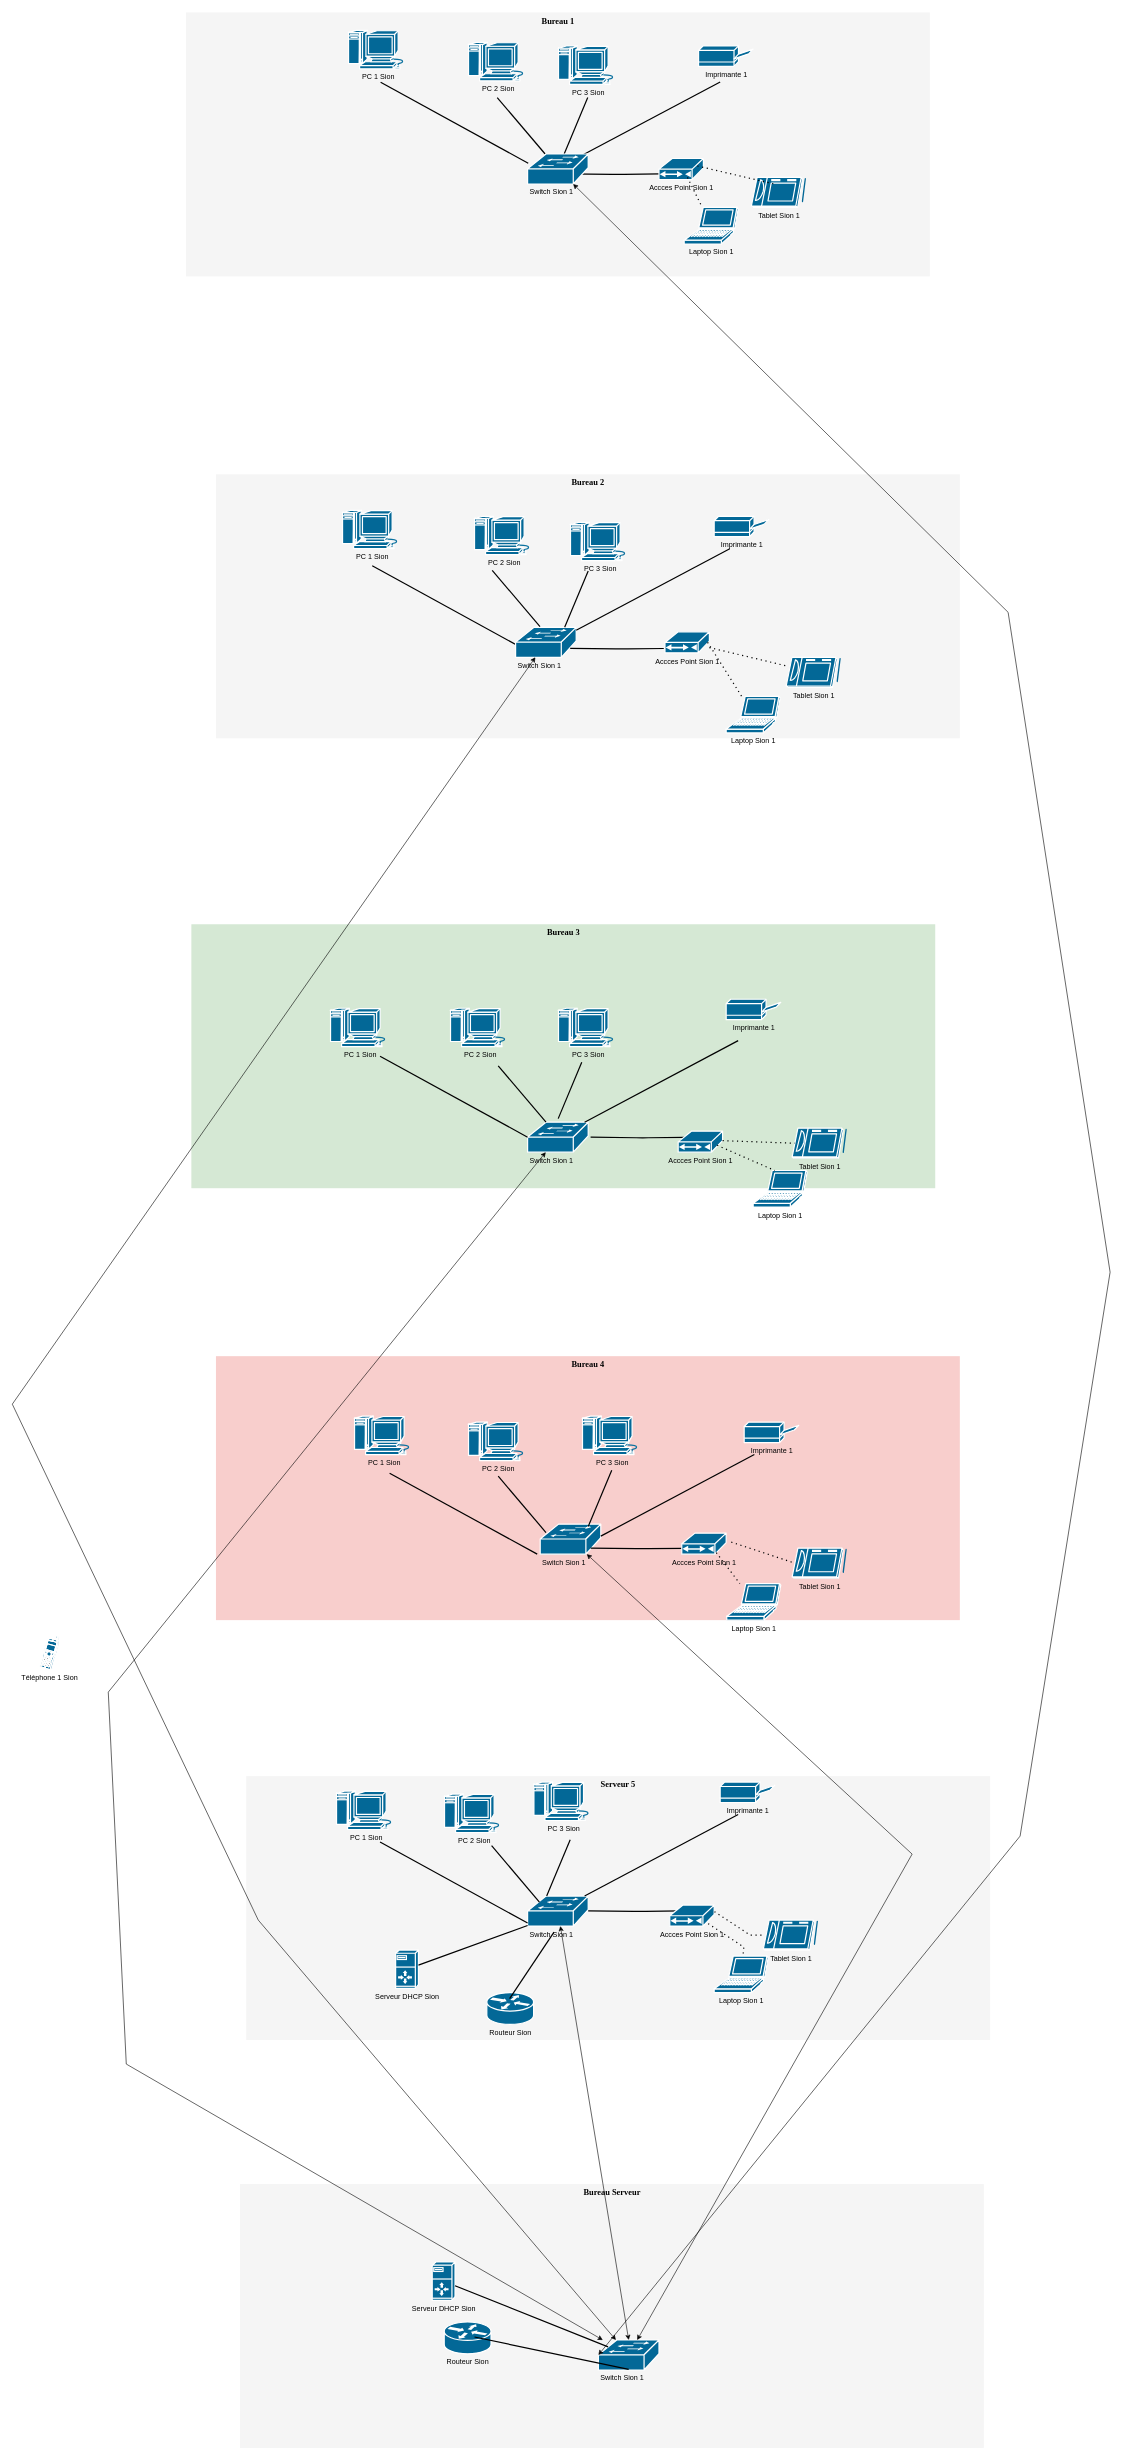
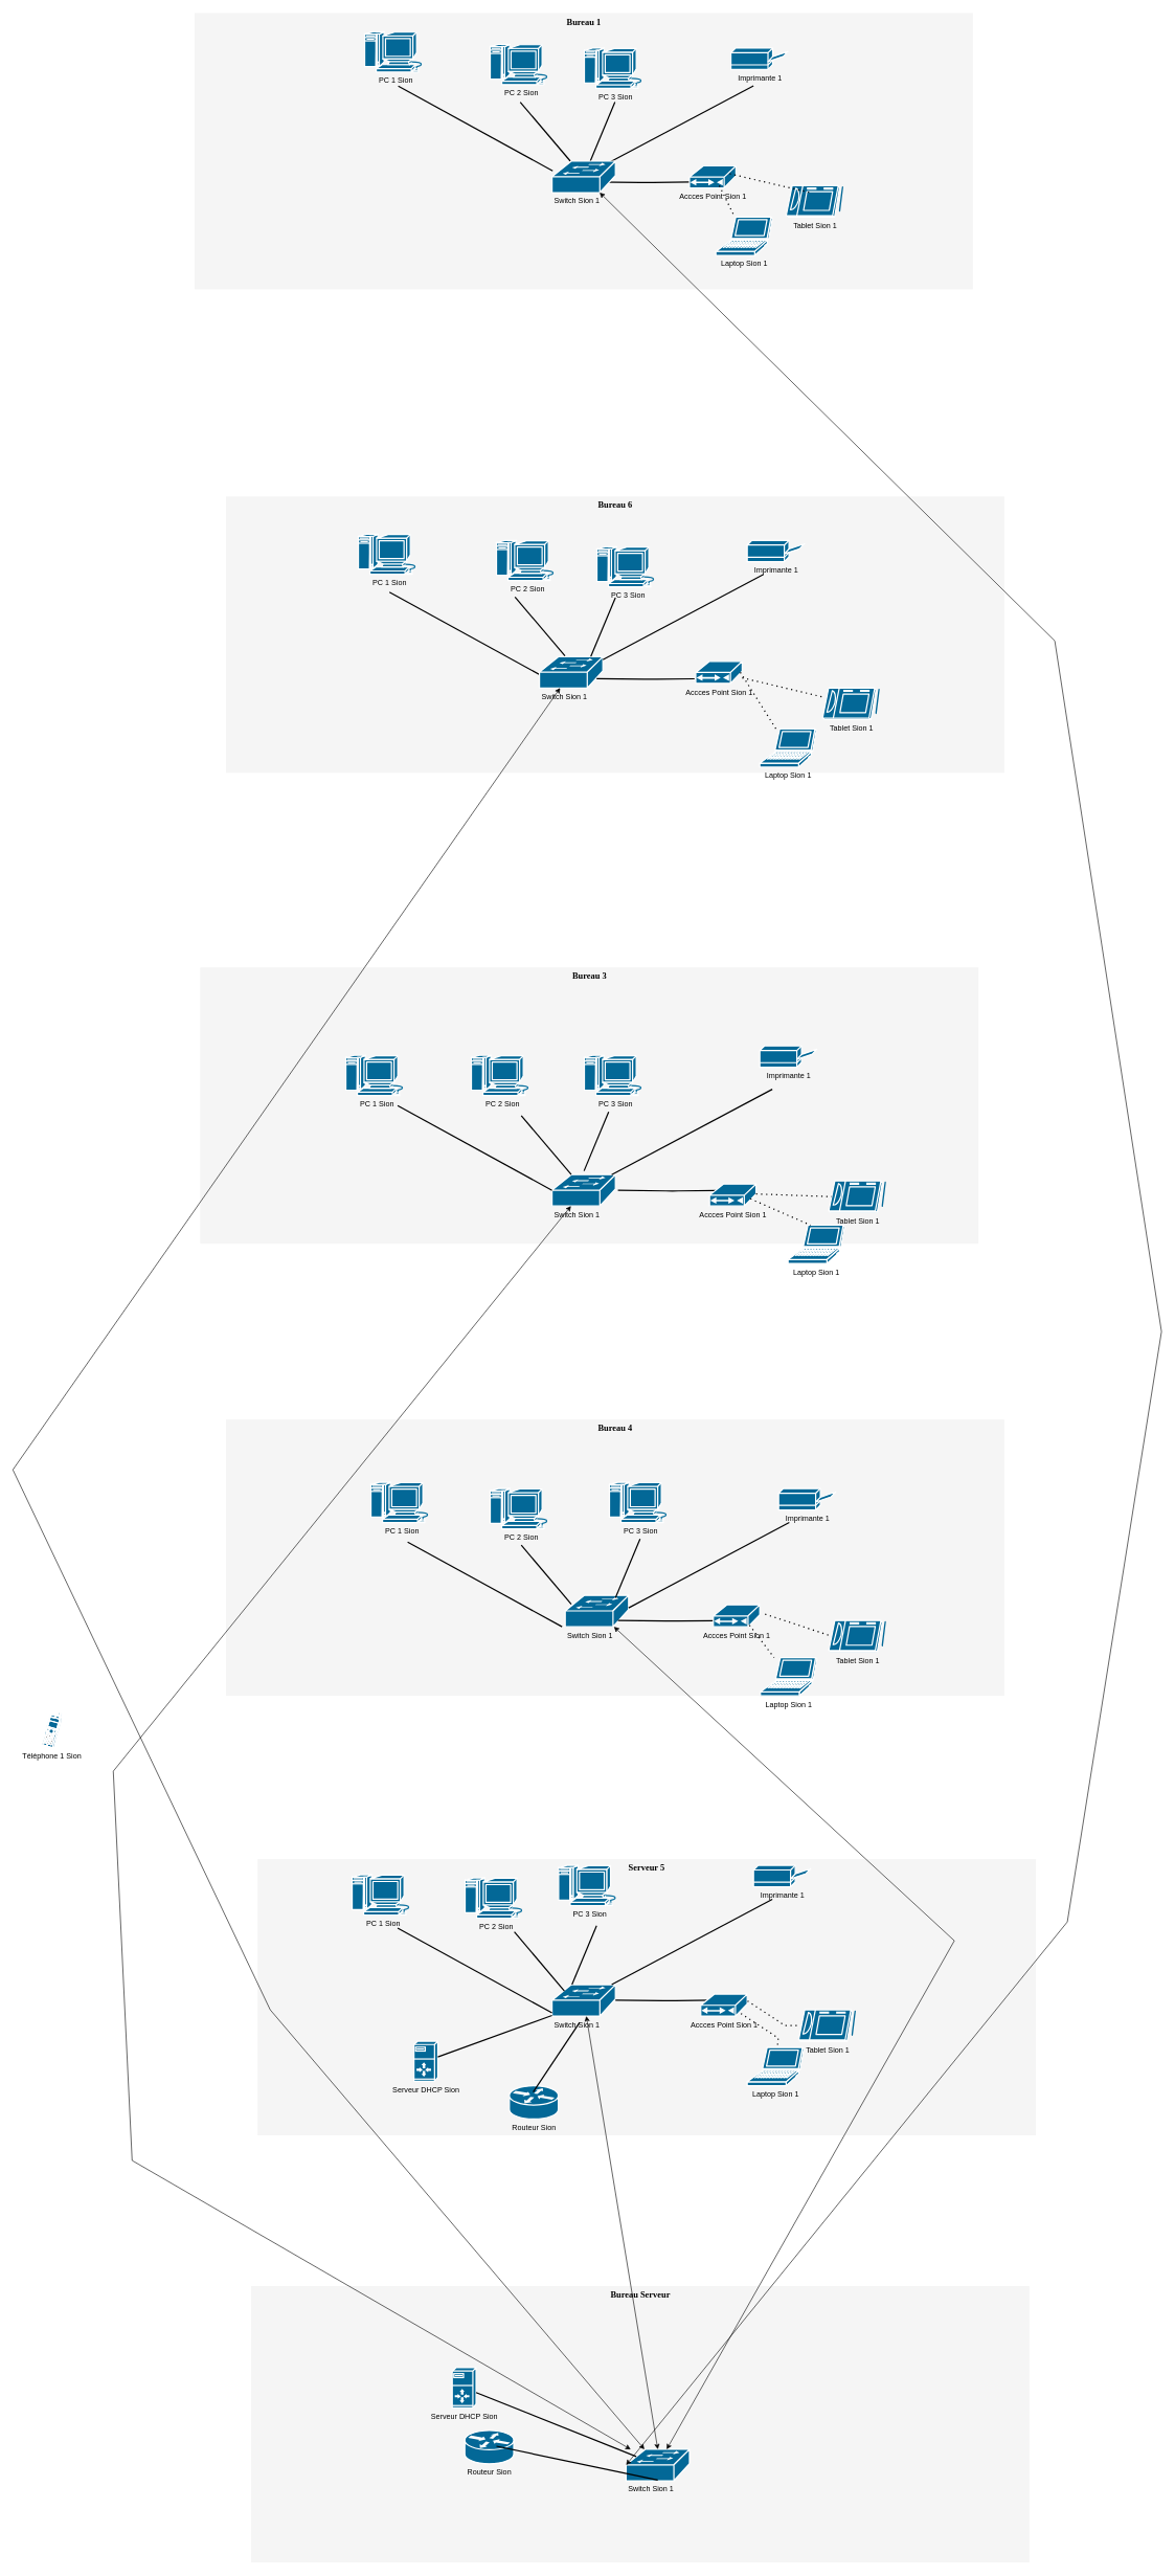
- <mxCell id="16" value="Bureau 2" style="whiteSpace=wrap;html=1;rounded=0;shadow=0;comic=0;strokeWidth=1;fontFamily=Verdana;fontSize=14;fillColor=#f5f5f5;strokeColor=none;verticalAlign=top;fontStyle=1" parent="1" vertex="1"><mxGeometry x="359.5" y="790" width="1240" height="440" as="geometry" /></mxCell>
+ <mxCell id="16" value="Bureau 6" style="whiteSpace=wrap;html=1;rounded=0;shadow=0;comic=0;strokeWidth=1;fontFamily=Verdana;fontSize=14;fillColor=#f5f5f5;strokeColor=none;verticalAlign=top;fontStyle=1" parent="1" vertex="1"><mxGeometry x="359.5" y="790" width="1240" height="440" as="geometry" /></mxCell>
- <mxCell id="31" value="Bureau 3" style="whiteSpace=wrap;html=1;rounded=0;shadow=0;comic=0;strokeWidth=1;fontFamily=Verdana;fontSize=14;fillColor=#d5e8d4;strokeColor=none;verticalAlign=top;fontStyle=1;" parent="1" vertex="1"><mxGeometry x="318.5" y="1540" width="1240" height="440" as="geometry" /></mxCell>
+ <mxCell id="31" value="Bureau 3" style="whiteSpace=wrap;html=1;rounded=0;shadow=0;comic=0;strokeWidth=1;fontFamily=Verdana;fontSize=14;fillColor=#f5f5f5;strokeColor=none;verticalAlign=top;fontStyle=1" parent="1" vertex="1"><mxGeometry x="318.5" y="1540" width="1240" height="440" as="geometry" /></mxCell>
- <mxCell id="45" value="Bureau 4" style="whiteSpace=wrap;html=1;rounded=0;shadow=0;comic=0;strokeWidth=1;fontFamily=Verdana;fontSize=14;fillColor=#f8cecc;strokeColor=none;verticalAlign=top;fontStyle=1;" parent="1" vertex="1"><mxGeometry x="359.5" y="2260" width="1240" height="440" as="geometry" /></mxCell>
+ <mxCell id="45" value="Bureau 4" style="whiteSpace=wrap;html=1;rounded=0;shadow=0;comic=0;strokeWidth=1;fontFamily=Verdana;fontSize=14;fillColor=#f5f5f5;strokeColor=none;verticalAlign=top;fontStyle=1" parent="1" vertex="1"><mxGeometry x="359.5" y="2260" width="1240" height="440" as="geometry" /></mxCell>
